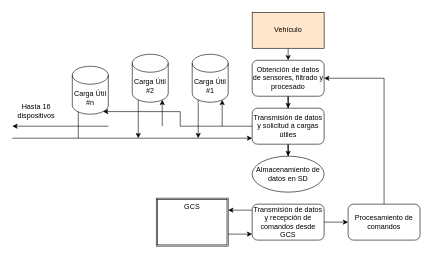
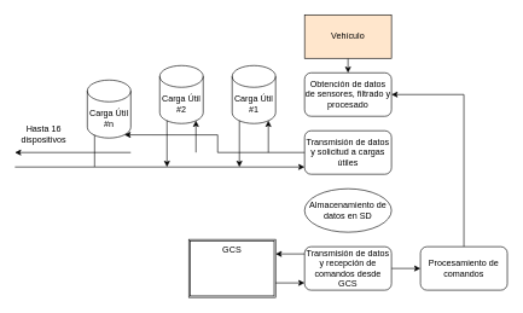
- <mxCell id="4" style="edgeStyle=orthogonalEdgeStyle;rounded=0;orthogonalLoop=1;jettySize=auto;html=1;entryX=0.5;entryY=0;entryDx=0;entryDy=0;" edge="1" parent="1" source="5" target="7"><mxGeometry relative="1" as="geometry" /></mxCell>
- <mxCell id="6" style="edgeStyle=orthogonalEdgeStyle;rounded=0;orthogonalLoop=1;jettySize=auto;html=1;" edge="1" parent="1" source="7" target="20"><mxGeometry relative="1" as="geometry" /></mxCell>
